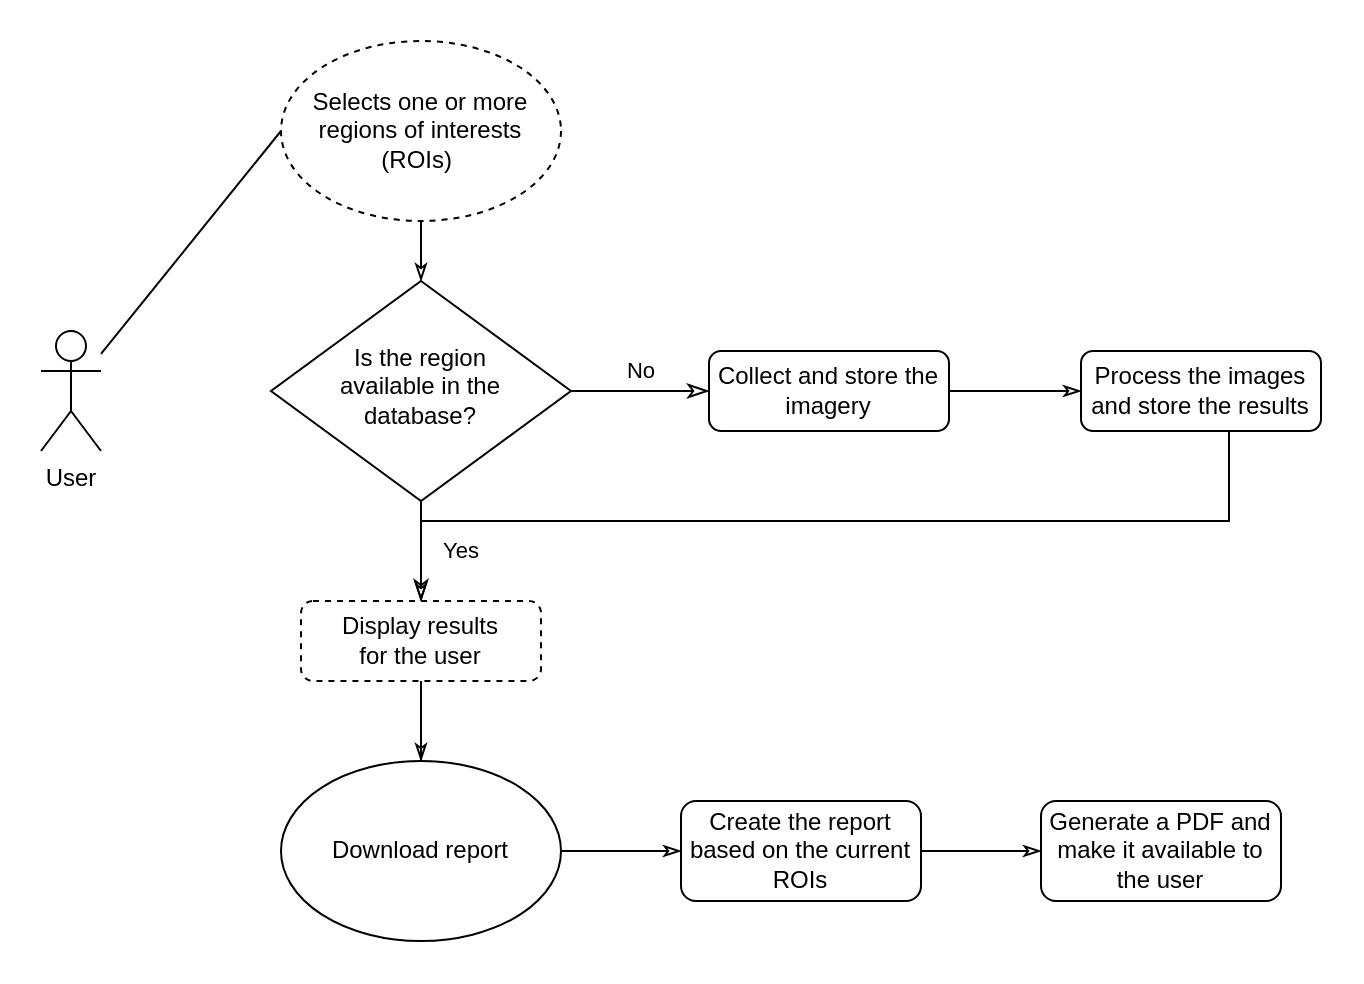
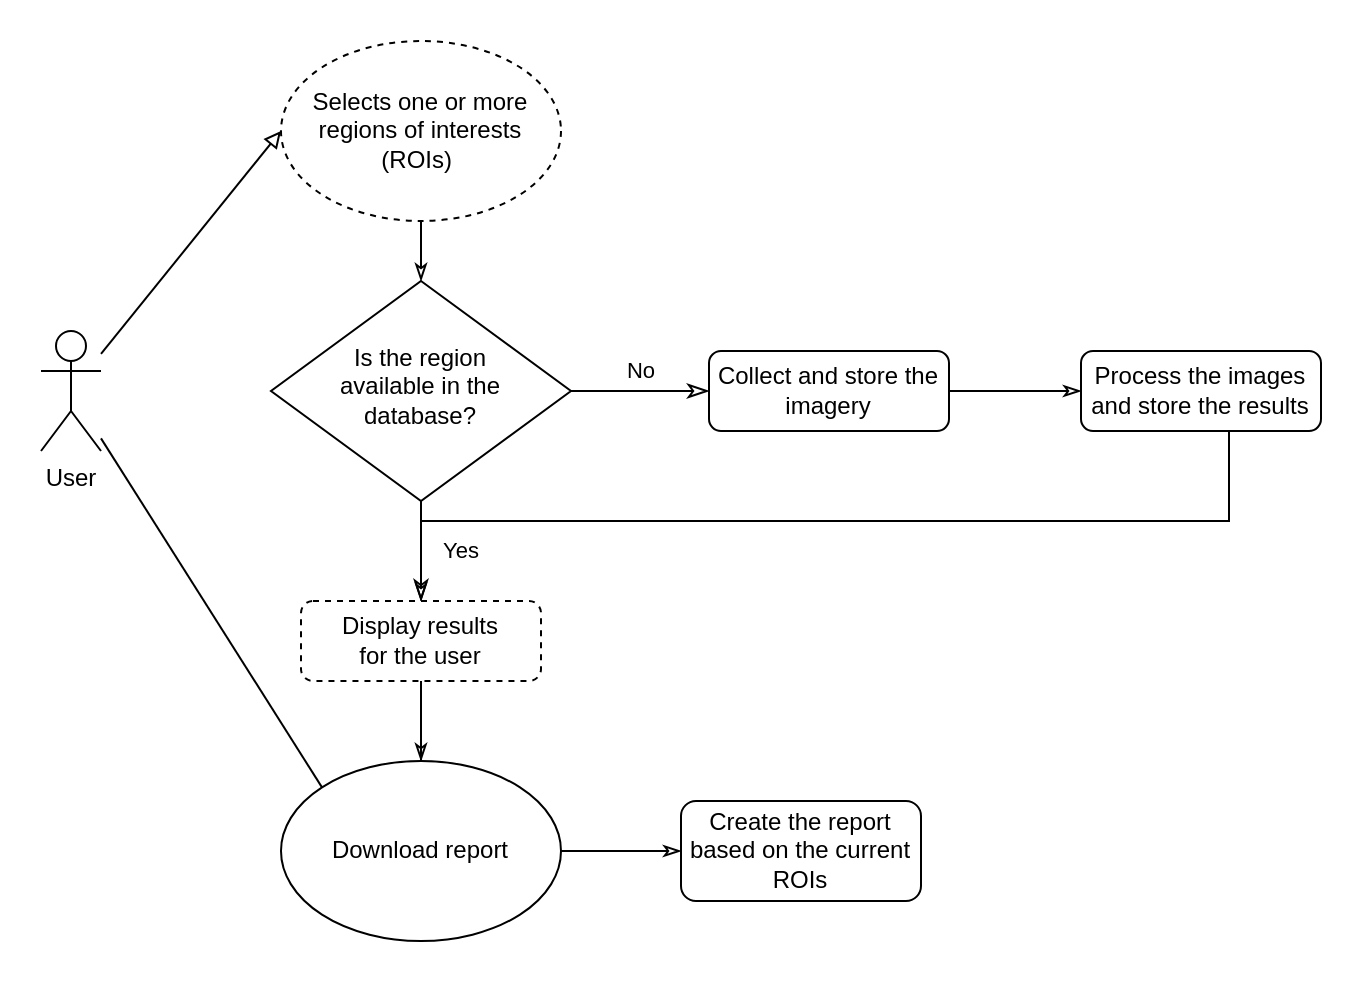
- <mxCell id="9" style="rounded=0;orthogonalLoop=1;jettySize=auto;html=1;entryX=0;entryY=0.5;entryDx=0;entryDy=0;endArrow=none;endFill=0;" parent="1" source="11" target="13" edge="1"><mxGeometry relative="1" as="geometry" /></mxCell>
+ <mxCell id="9" style="rounded=0;orthogonalLoop=1;jettySize=auto;html=1;entryX=0;entryY=0.5;entryDx=0;entryDy=0;endArrow=block;endFill=0;" parent="1" source="11" target="13" edge="1"><mxGeometry relative="1" as="geometry" /></mxCell>
+ <mxCell id="10" style="edgeStyle=none;rounded=0;orthogonalLoop=1;jettySize=auto;html=1;entryX=0;entryY=0;entryDx=0;entryDy=0;endArrow=none;endFill=0;" parent="1" source="11" target="18" edge="1"><mxGeometry relative="1" as="geometry" /></mxCell>
- <mxCell id="19" style="edgeStyle=none;rounded=0;orthogonalLoop=1;jettySize=auto;html=1;entryX=0;entryY=0.5;entryDx=0;entryDy=0;endArrow=classicThin;endFill=0;exitX=1;exitY=0.5;exitDx=0;exitDy=0;" parent="1" source="20" target="21" edge="1"><mxGeometry relative="1" as="geometry" /></mxCell>
- <mxCell id="21" value="Generate a PDF and make it available to the user" style="rounded=1;whiteSpace=wrap;html=1;fontSize=12;glass=0;strokeWidth=1;shadow=0;" parent="1" vertex="1"><mxGeometry x="520" y="400" width="120" height="50" as="geometry" /></mxCell>
